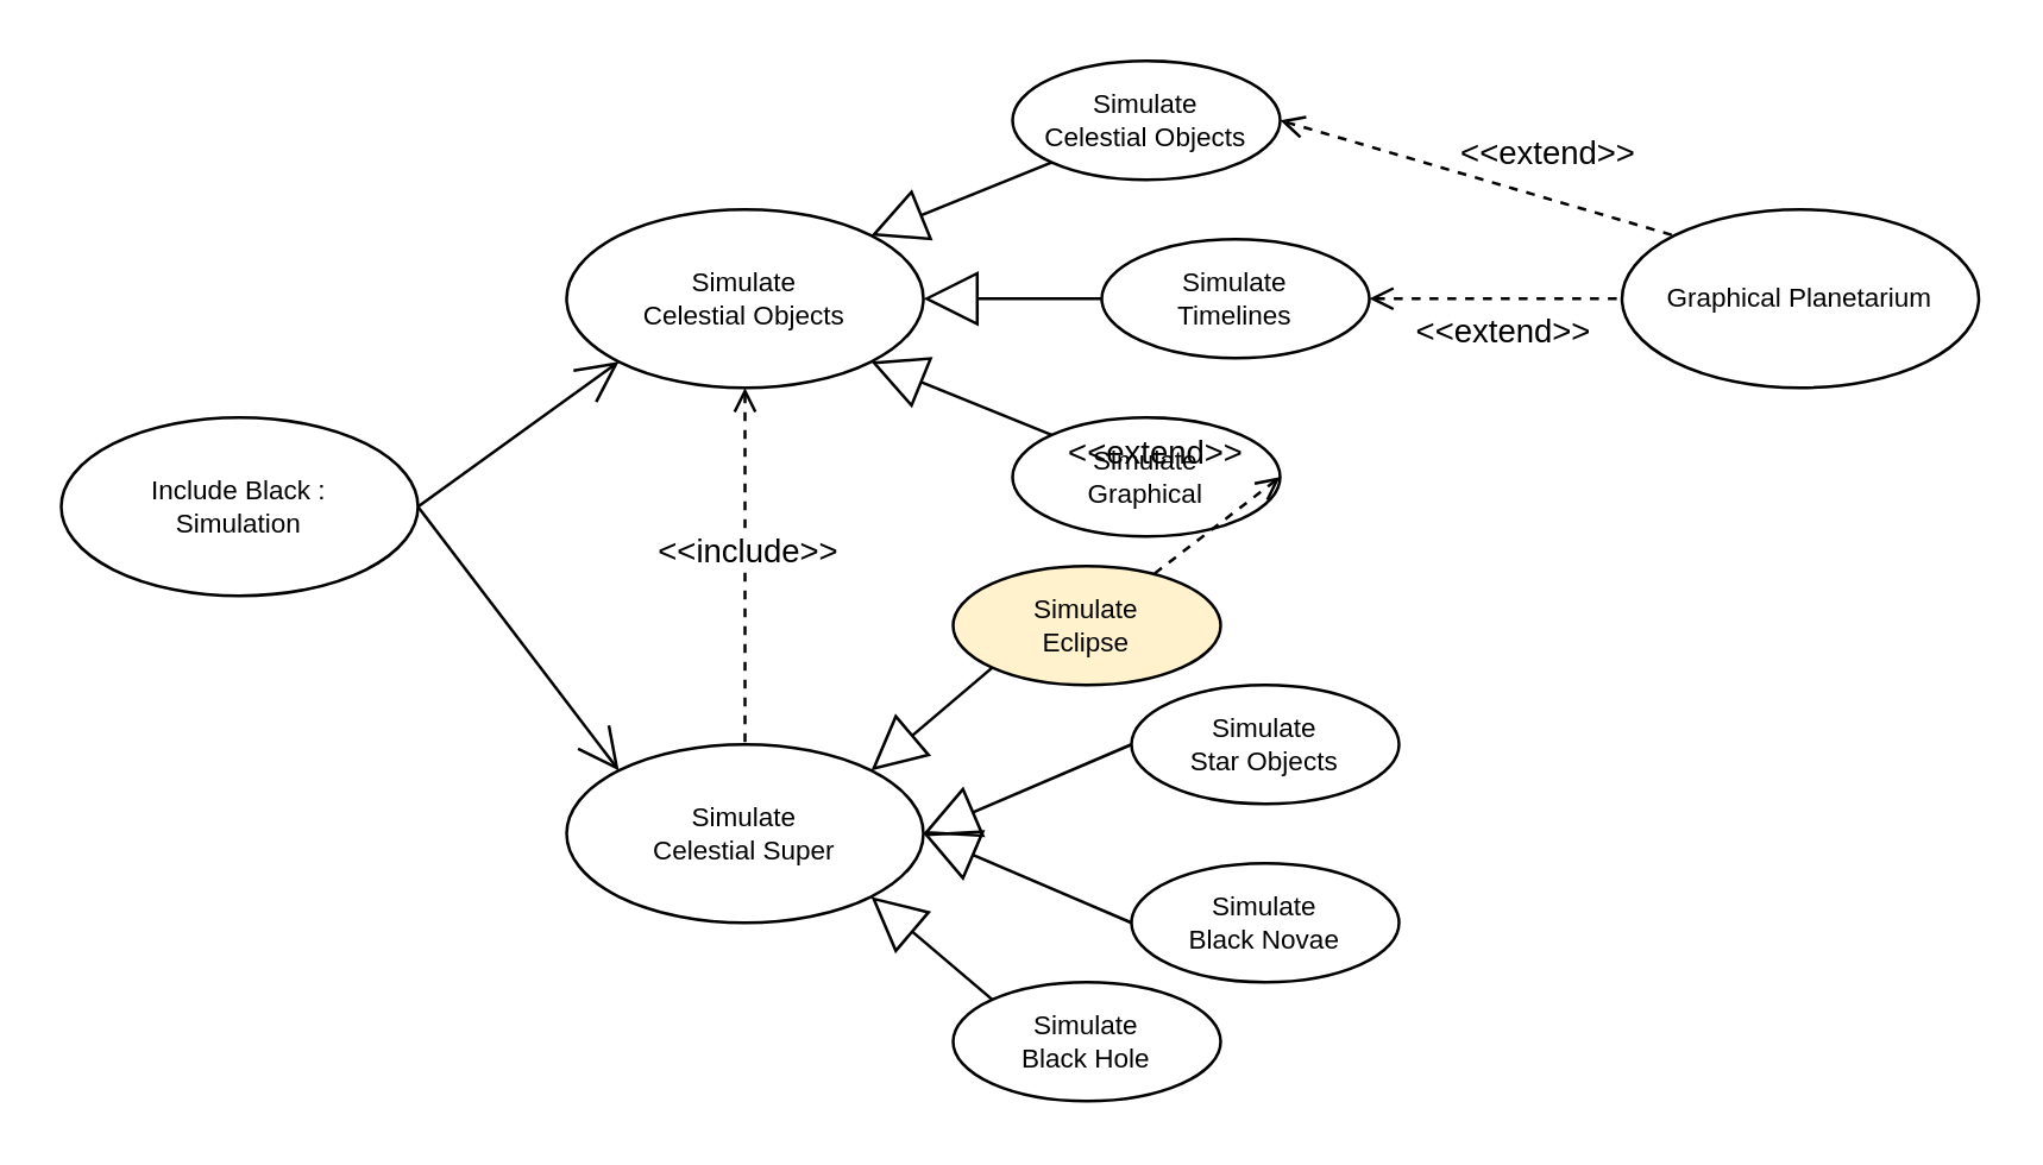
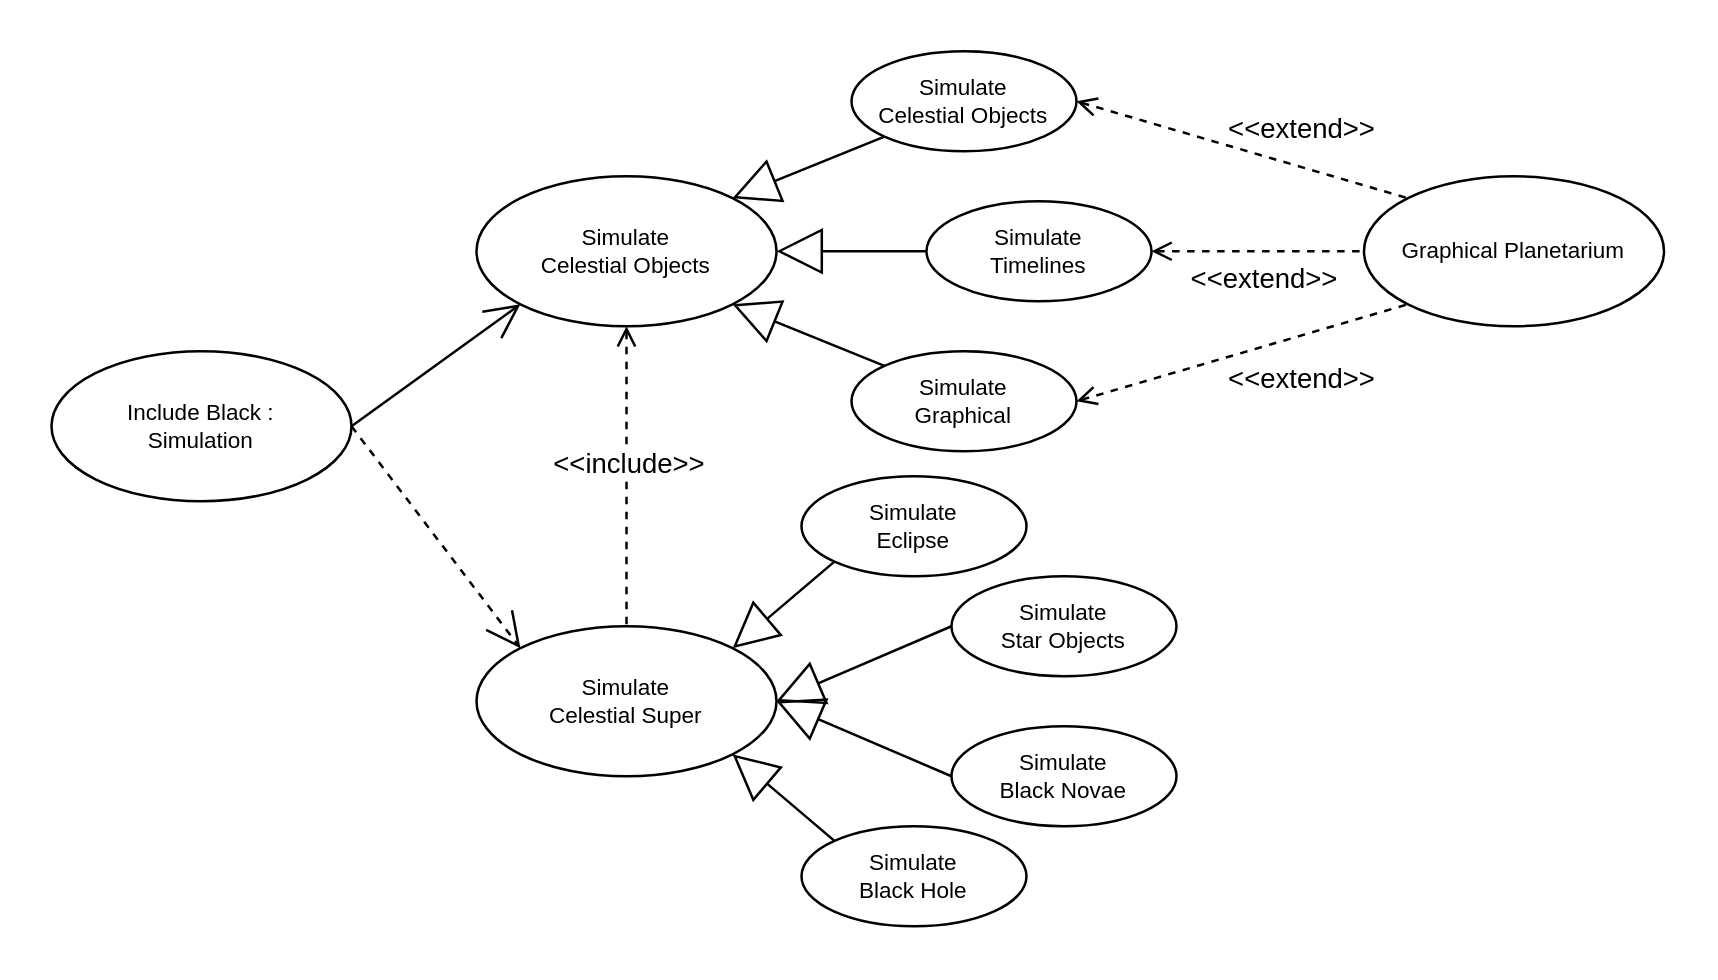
- <mxCell id="16" value="&amp;lt;&amp;lt;extend&amp;gt;&amp;gt;" style="html=1;verticalAlign=bottom;labelBackgroundColor=none;endArrow=none;endFill=0;dashed=1;rounded=0;exitX=1;exitY=0.5;exitDx=0;exitDy=0;startArrow=open;startFill=0;" parent="1" source="9" target="19" edge="1"><mxGeometry x="0.252" y="-25" width="160" relative="1" as="geometry"><mxPoint x="480" y="120" as="sourcePoint" /><mxPoint x="565" y="120" as="targetPoint" /><mxPoint as="offset" /></mxGeometry></mxCell>
+ <mxCell id="16" value="&amp;lt;&amp;lt;extend&amp;gt;&amp;gt;" style="html=1;verticalAlign=bottom;labelBackgroundColor=none;endArrow=none;endFill=0;dashed=1;rounded=0;exitX=1;exitY=0.5;exitDx=0;exitDy=0;entryX=0;entryY=1;entryDx=0;entryDy=0;startArrow=open;startFill=0;" parent="1" source="9" target="13" edge="1"><mxGeometry x="0.252" y="-25" width="160" relative="1" as="geometry"><mxPoint x="480" y="120" as="sourcePoint" /><mxPoint x="565" y="120" as="targetPoint" /><mxPoint as="offset" /></mxGeometry></mxCell>
- <mxCell id="19" value="&lt;div&gt;Simulate&lt;/div&gt;Eclipse" style="ellipse;whiteSpace=wrap;html=1;fontSize=9;fillColor=#fff2cc;" parent="1" vertex="1"><mxGeometry x="320" y="190" width="90" height="40" as="geometry" /></mxCell>
+ <mxCell id="19" value="&lt;div&gt;Simulate&lt;/div&gt;Eclipse" style="ellipse;whiteSpace=wrap;html=1;fontSize=9;" parent="1" vertex="1"><mxGeometry x="320" y="190" width="90" height="40" as="geometry" /></mxCell>
- <mxCell id="4" value="" style="endArrow=open;endFill=1;endSize=12;html=1;rounded=0;exitX=1;exitY=0.5;exitDx=0;exitDy=0;entryX=0;entryY=0;entryDx=0;entryDy=0;" parent="1" source="2" target="3" edge="1"><mxGeometry width="160" relative="1" as="geometry"><mxPoint x="110" y="70" as="sourcePoint" /><mxPoint x="200" y="30" as="targetPoint" /></mxGeometry></mxCell>
+ <mxCell id="4" value="" style="endArrow=open;endFill=1;endSize=12;html=1;rounded=0;exitX=1;exitY=0.5;exitDx=0;exitDy=0;entryX=0;entryY=0;entryDx=0;entryDy=0;dashed=1;" parent="1" source="2" target="3" edge="1"><mxGeometry width="160" relative="1" as="geometry"><mxPoint x="110" y="70" as="sourcePoint" /><mxPoint x="200" y="30" as="targetPoint" /></mxGeometry></mxCell>
